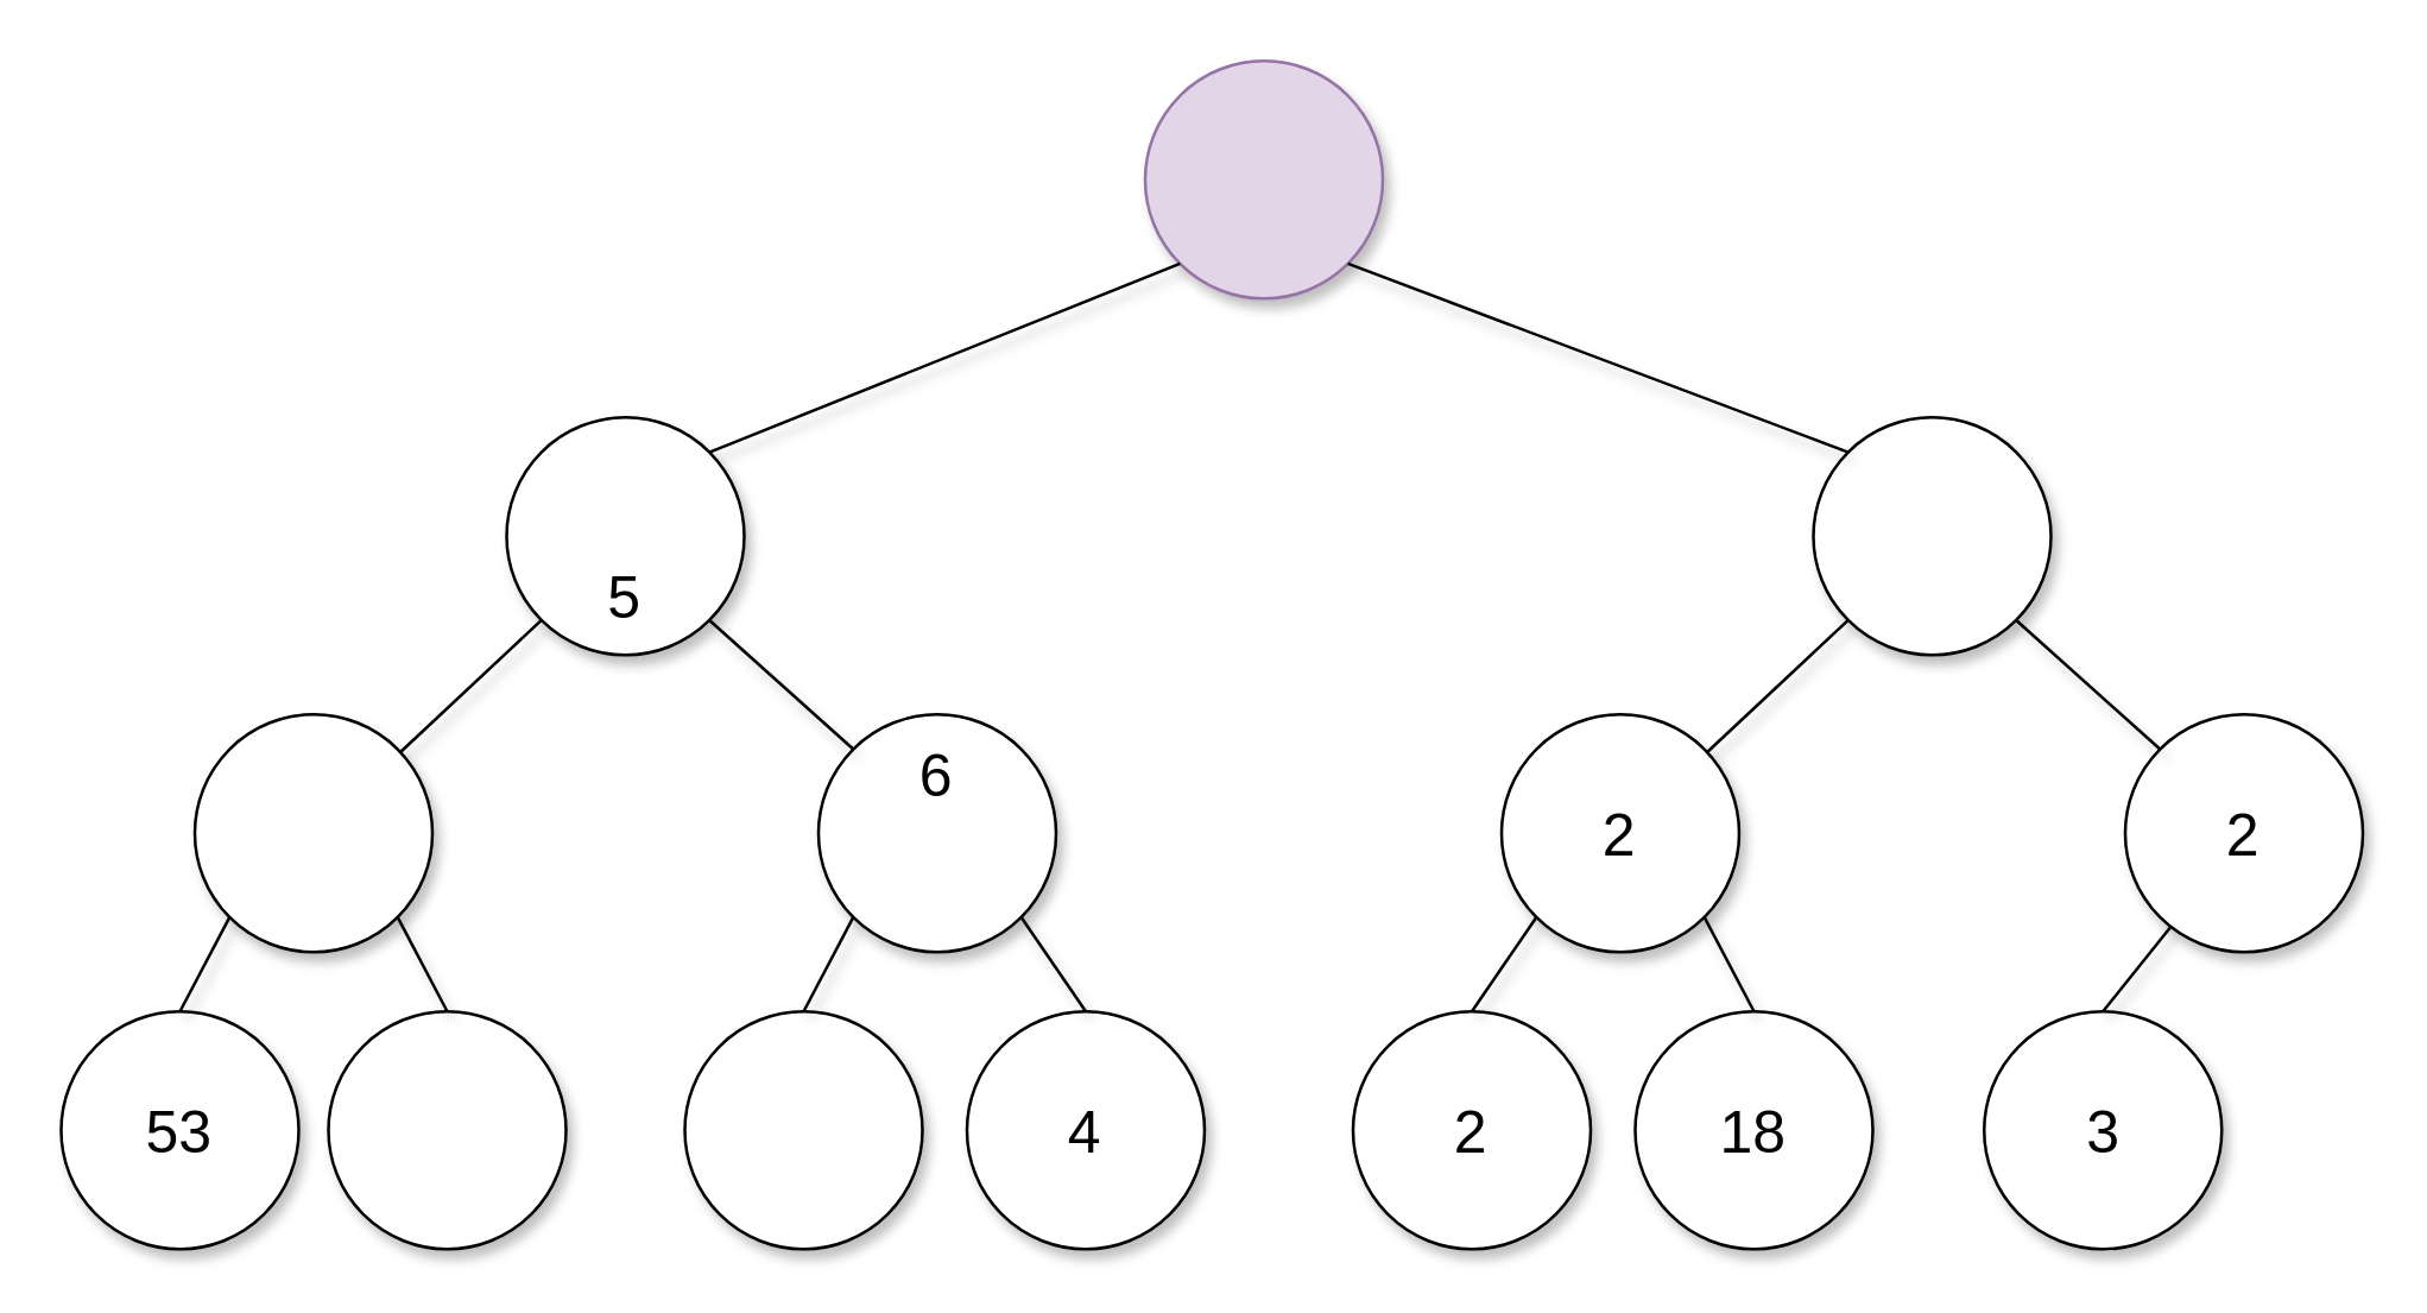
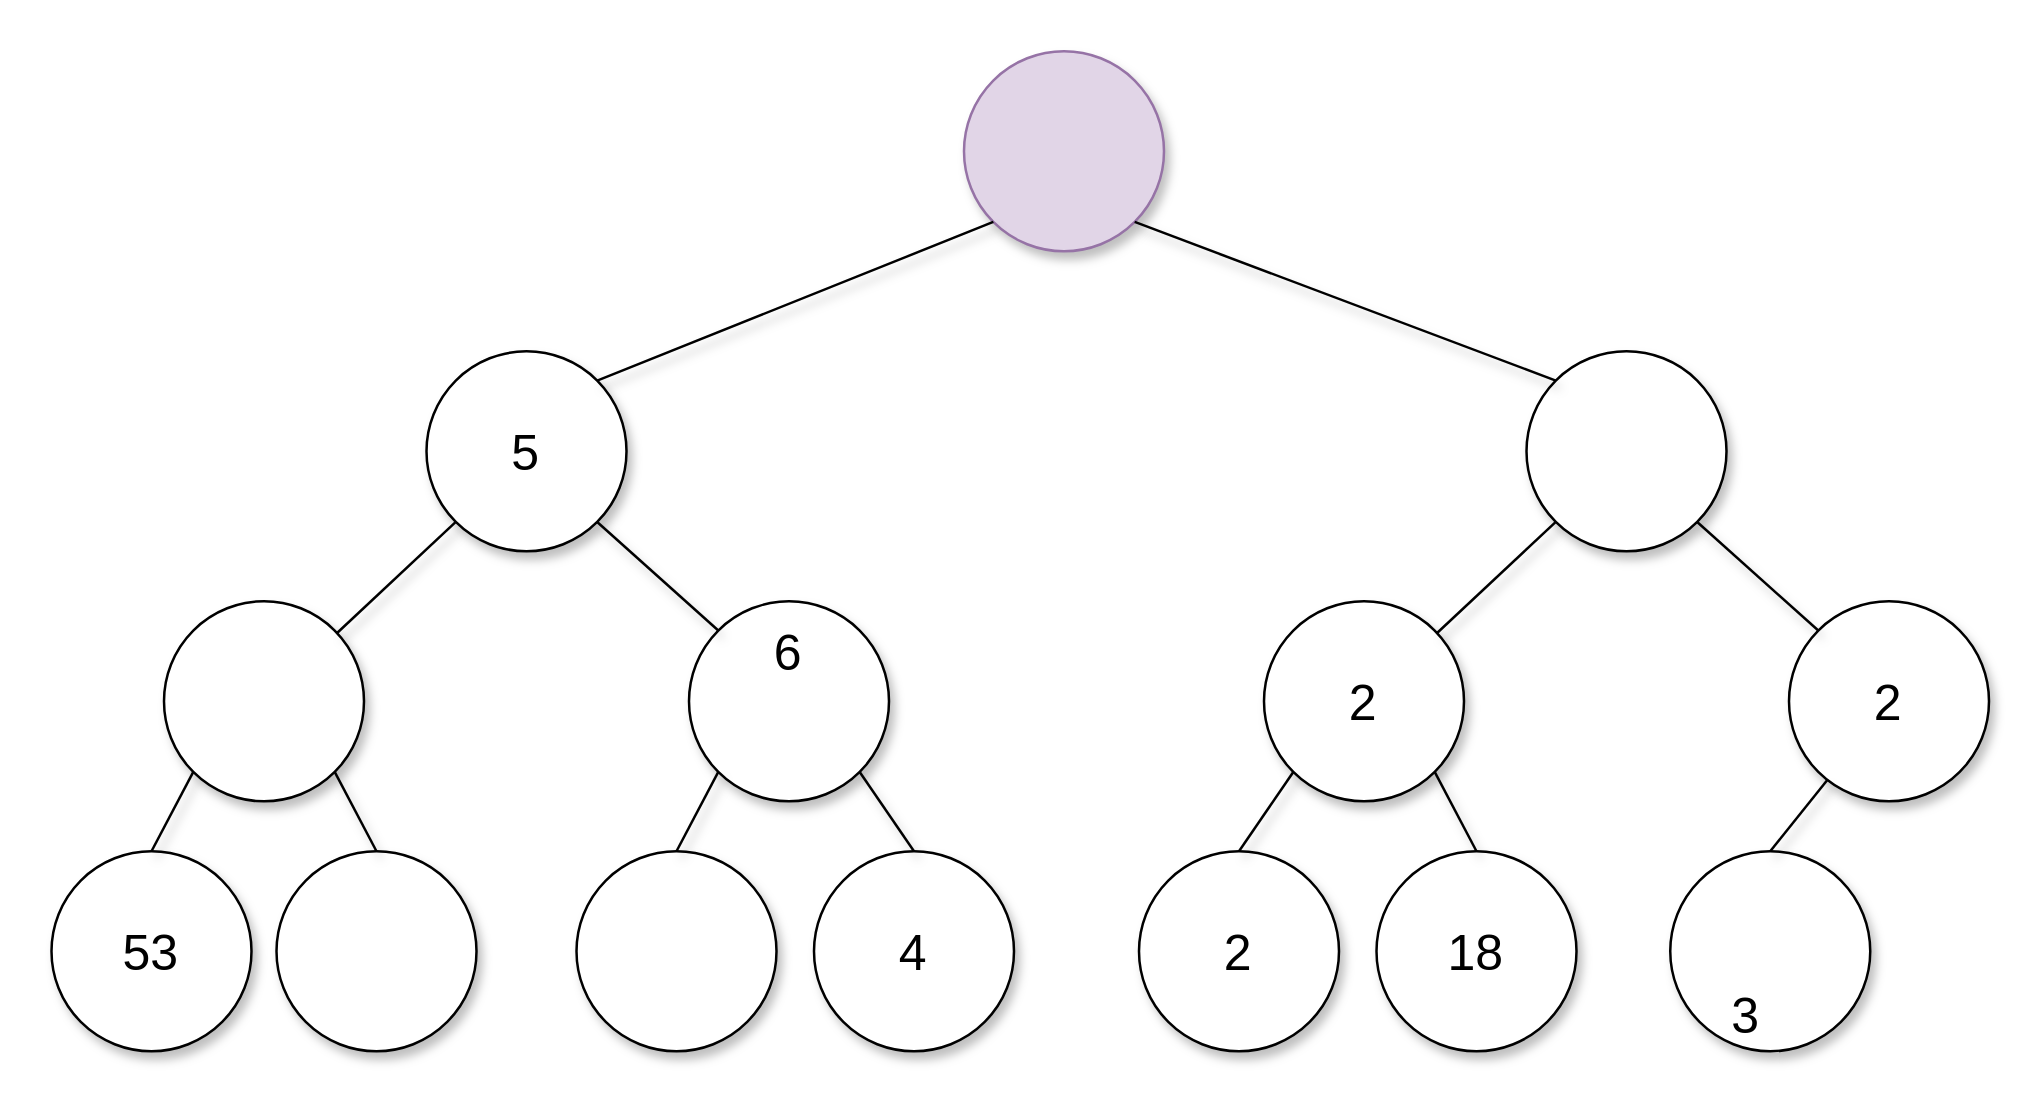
- <mxCell id="4" value="5" style="text;html=1;strokeColor=none;fillColor=none;align=center;verticalAlign=middle;whiteSpace=wrap;rounded=0;fontSize=20;shadow=1;sketch=0;" vertex="1" parent="1"><mxGeometry x="190" y="190" width="40" height="20" as="geometry" /></mxCell>
+ <mxCell id="4" value="5" style="text;html=1;strokeColor=none;fillColor=none;align=center;verticalAlign=middle;whiteSpace=wrap;rounded=0;fontSize=20;shadow=1;sketch=0;" vertex="1" parent="1"><mxGeometry x="190" y="170" width="40" height="20" as="geometry" /></mxCell>
- <mxCell id="34" value="3" style="text;html=1;strokeColor=none;fillColor=none;align=center;verticalAlign=middle;whiteSpace=wrap;rounded=0;fontSize=20;shadow=1;sketch=0;" vertex="1" parent="1"><mxGeometry x="687.5" y="370" width="40" height="20" as="geometry" /></mxCell>
+ <mxCell id="34" value="3" style="text;html=1;strokeColor=none;fillColor=none;align=center;verticalAlign=middle;whiteSpace=wrap;rounded=0;fontSize=20;shadow=1;sketch=0;" vertex="1" parent="1"><mxGeometry x="677.5" y="395" width="40" height="20" as="geometry" /></mxCell>
